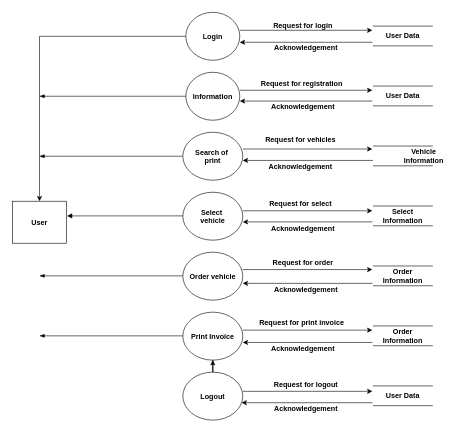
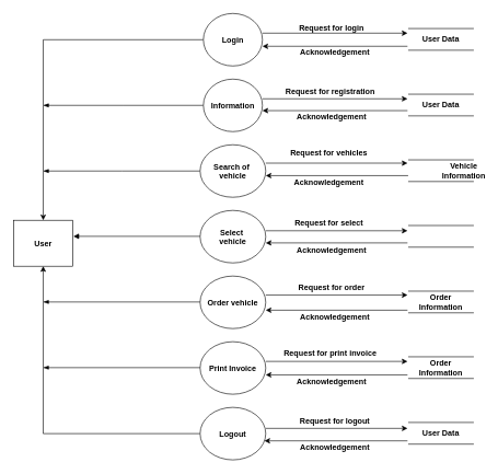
- <mxCell id="9" value="Search of &#10;print" style="ellipse;fillColor=default;fontStyle=1;" parent="1" vertex="1"><mxGeometry x="304" y="220" width="100" height="80" as="geometry" /></mxCell>
+ <mxCell id="9" value="Search of &#10;vehicle" style="ellipse;fillColor=default;fontStyle=1;" parent="1" vertex="1"><mxGeometry x="304" y="220" width="100" height="80" as="geometry" /></mxCell>
- <mxCell id="19" value="&lt;b&gt;Select Information&lt;/b&gt;" style="text;html=1;align=center;verticalAlign=middle;whiteSpace=wrap;rounded=0;fillColor=default;" parent="1" vertex="1"><mxGeometry x="641" y="345" width="60" height="30" as="geometry" /></mxCell>
- <mxCell id="13" style="edgeStyle=orthogonalEdgeStyle;rounded=0;orthogonalLoop=1;jettySize=auto;html=1;" parent="1" source="14" target="12" edge="1"><mxGeometry relative="1" as="geometry" /></mxCell>
+ <mxCell id="13" style="edgeStyle=orthogonalEdgeStyle;rounded=0;orthogonalLoop=1;jettySize=auto;html=1;entryX=0.5;entryY=1;entryDx=0;entryDy=0;" parent="1" source="14" target="2" edge="1"><mxGeometry relative="1" as="geometry" /></mxCell>
